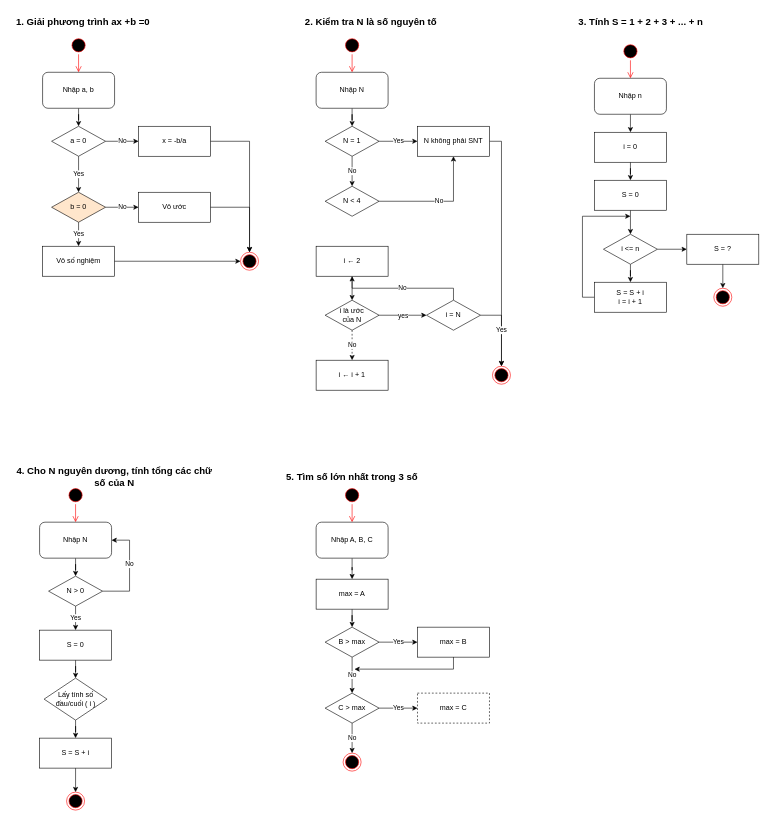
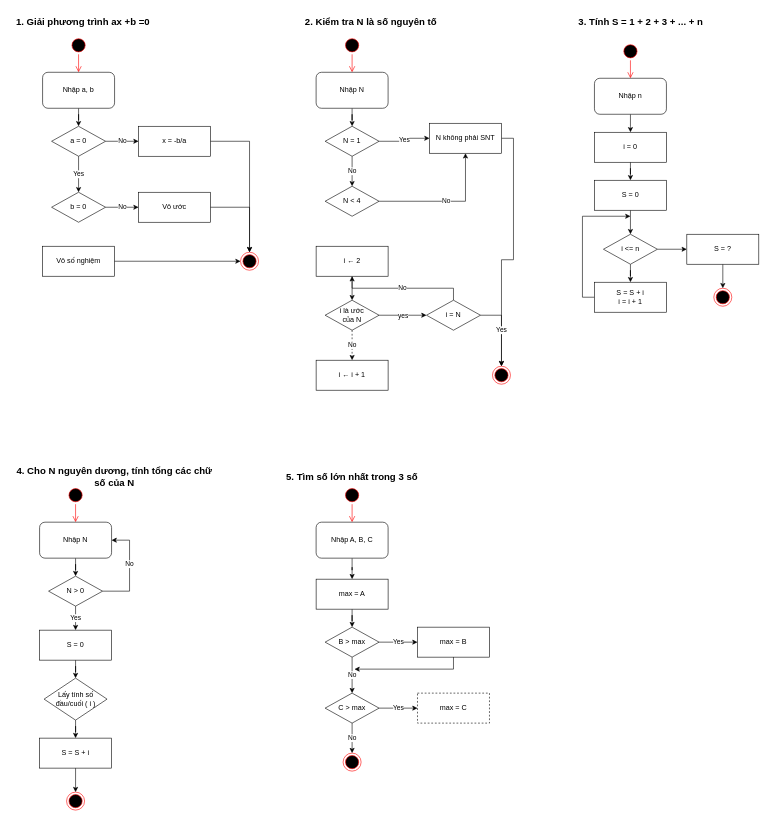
- <mxCell id="38" value="N không phải SNT" style="rounded=0;whiteSpace=wrap;html=1;" vertex="1" parent="1"><mxGeometry x="695" y="210" width="120" height="50" as="geometry" /></mxCell>
+ <mxCell id="38" value="N không phải SNT" style="rounded=0;whiteSpace=wrap;html=1;" vertex="1" parent="1"><mxGeometry x="715" y="205" width="120" height="50" as="geometry" /></mxCell>
- <mxCell id="9" value="b = 0" style="rhombus;whiteSpace=wrap;html=1;fillColor=#ffe6cc;" vertex="1" parent="1"><mxGeometry x="85" y="320" width="90" height="50" as="geometry" /></mxCell>
+ <mxCell id="9" value="b = 0" style="rhombus;whiteSpace=wrap;html=1;" vertex="1" parent="1"><mxGeometry x="85" y="320" width="90" height="50" as="geometry" /></mxCell>
- <mxCell id="8" value="Yes" style="edgeStyle=orthogonalEdgeStyle;rounded=0;orthogonalLoop=1;jettySize=auto;html=1;" edge="1" parent="1" source="9" target="12"><mxGeometry relative="1" as="geometry" /></mxCell>
